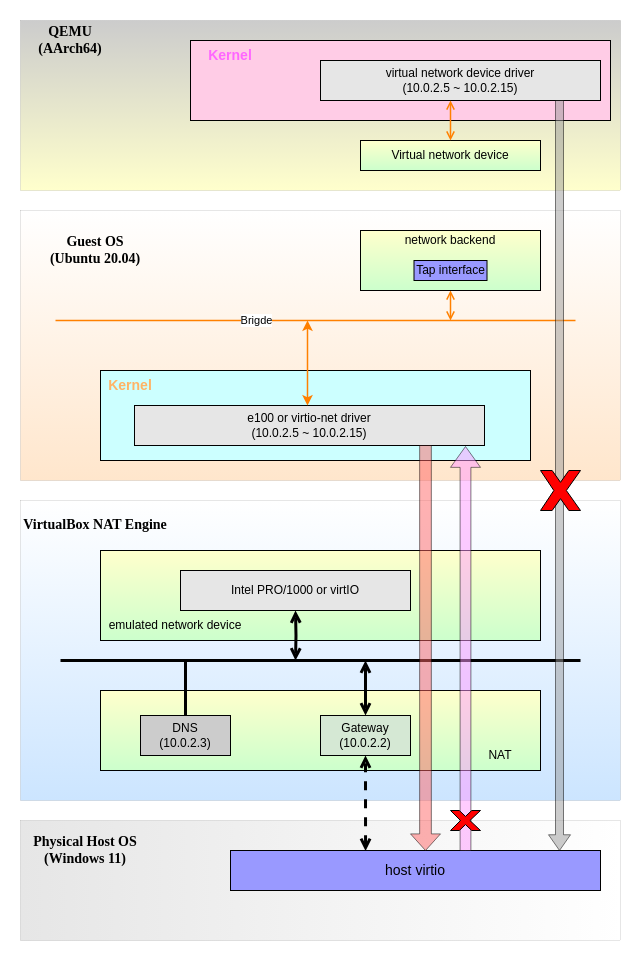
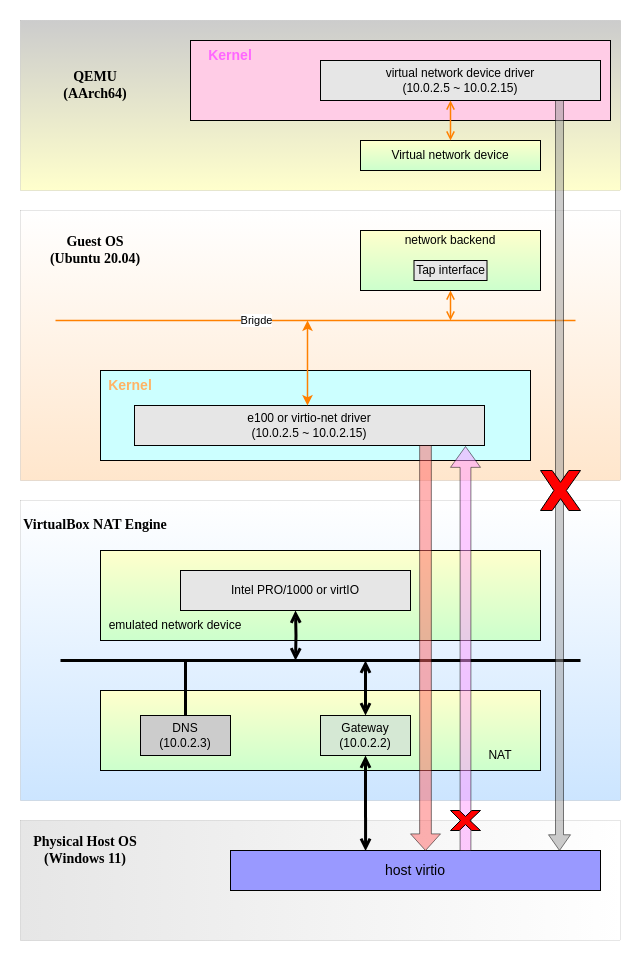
- <mxCell id="28" value="&lt;b&gt;&lt;font style=&quot;font-size: 14px;&quot; face=&quot;Times New Roman&quot;&gt;QEMU&lt;br&gt;(AArch64)&lt;br&gt;&lt;/font&gt;&lt;/b&gt;" style="text;html=1;strokeColor=none;fillColor=none;align=center;verticalAlign=middle;whiteSpace=wrap;rounded=0;" vertex="1" parent="1"><mxGeometry x="20" y="20" width="100" height="40" as="geometry" /></mxCell>
+ <mxCell id="28" value="&lt;b&gt;&lt;font style=&quot;font-size: 14px;&quot; face=&quot;Times New Roman&quot;&gt;QEMU&lt;br&gt;(AArch64)&lt;br&gt;&lt;/font&gt;&lt;/b&gt;" style="text;html=1;strokeColor=none;fillColor=none;align=center;verticalAlign=middle;whiteSpace=wrap;rounded=0;" vertex="1" parent="1"><mxGeometry x="45" y="65" width="100" height="40" as="geometry" /></mxCell>
- <mxCell id="35" value="Tap interface" style="rounded=0;whiteSpace=wrap;html=1;fillColor=#9999ff;" vertex="1" parent="1"><mxGeometry x="413.5" y="260" width="73" height="20" as="geometry" /></mxCell>
+ <mxCell id="35" value="Tap interface" style="rounded=0;whiteSpace=wrap;html=1;fillColor=#E6E6E6;" vertex="1" parent="1"><mxGeometry x="413.5" y="260" width="73" height="20" as="geometry" /></mxCell>
- <mxCell id="16" value="" style="endArrow=open;html=1;rounded=0;edgeStyle=orthogonalEdgeStyle;strokeWidth=3;startArrow=open;startFill=0;endFill=0;entryX=0.5;entryY=1;entryDx=0;entryDy=0;exitX=0.365;exitY=0.011;exitDx=0;exitDy=0;exitPerimeter=0;dashed=1;" edge="1" parent="1" source="9" target="7"><mxGeometry relative="1" as="geometry"><mxPoint x="375" y="725" as="sourcePoint" /><mxPoint x="365" y="760" as="targetPoint" /></mxGeometry></mxCell>
+ <mxCell id="16" value="" style="endArrow=open;html=1;rounded=0;edgeStyle=orthogonalEdgeStyle;strokeWidth=3;startArrow=open;startFill=0;endFill=0;entryX=0.5;entryY=1;entryDx=0;entryDy=0;exitX=0.365;exitY=0.011;exitDx=0;exitDy=0;exitPerimeter=0;" edge="1" parent="1" source="9" target="7"><mxGeometry relative="1" as="geometry"><mxPoint x="375" y="725" as="sourcePoint" /><mxPoint x="365" y="760" as="targetPoint" /></mxGeometry></mxCell>
